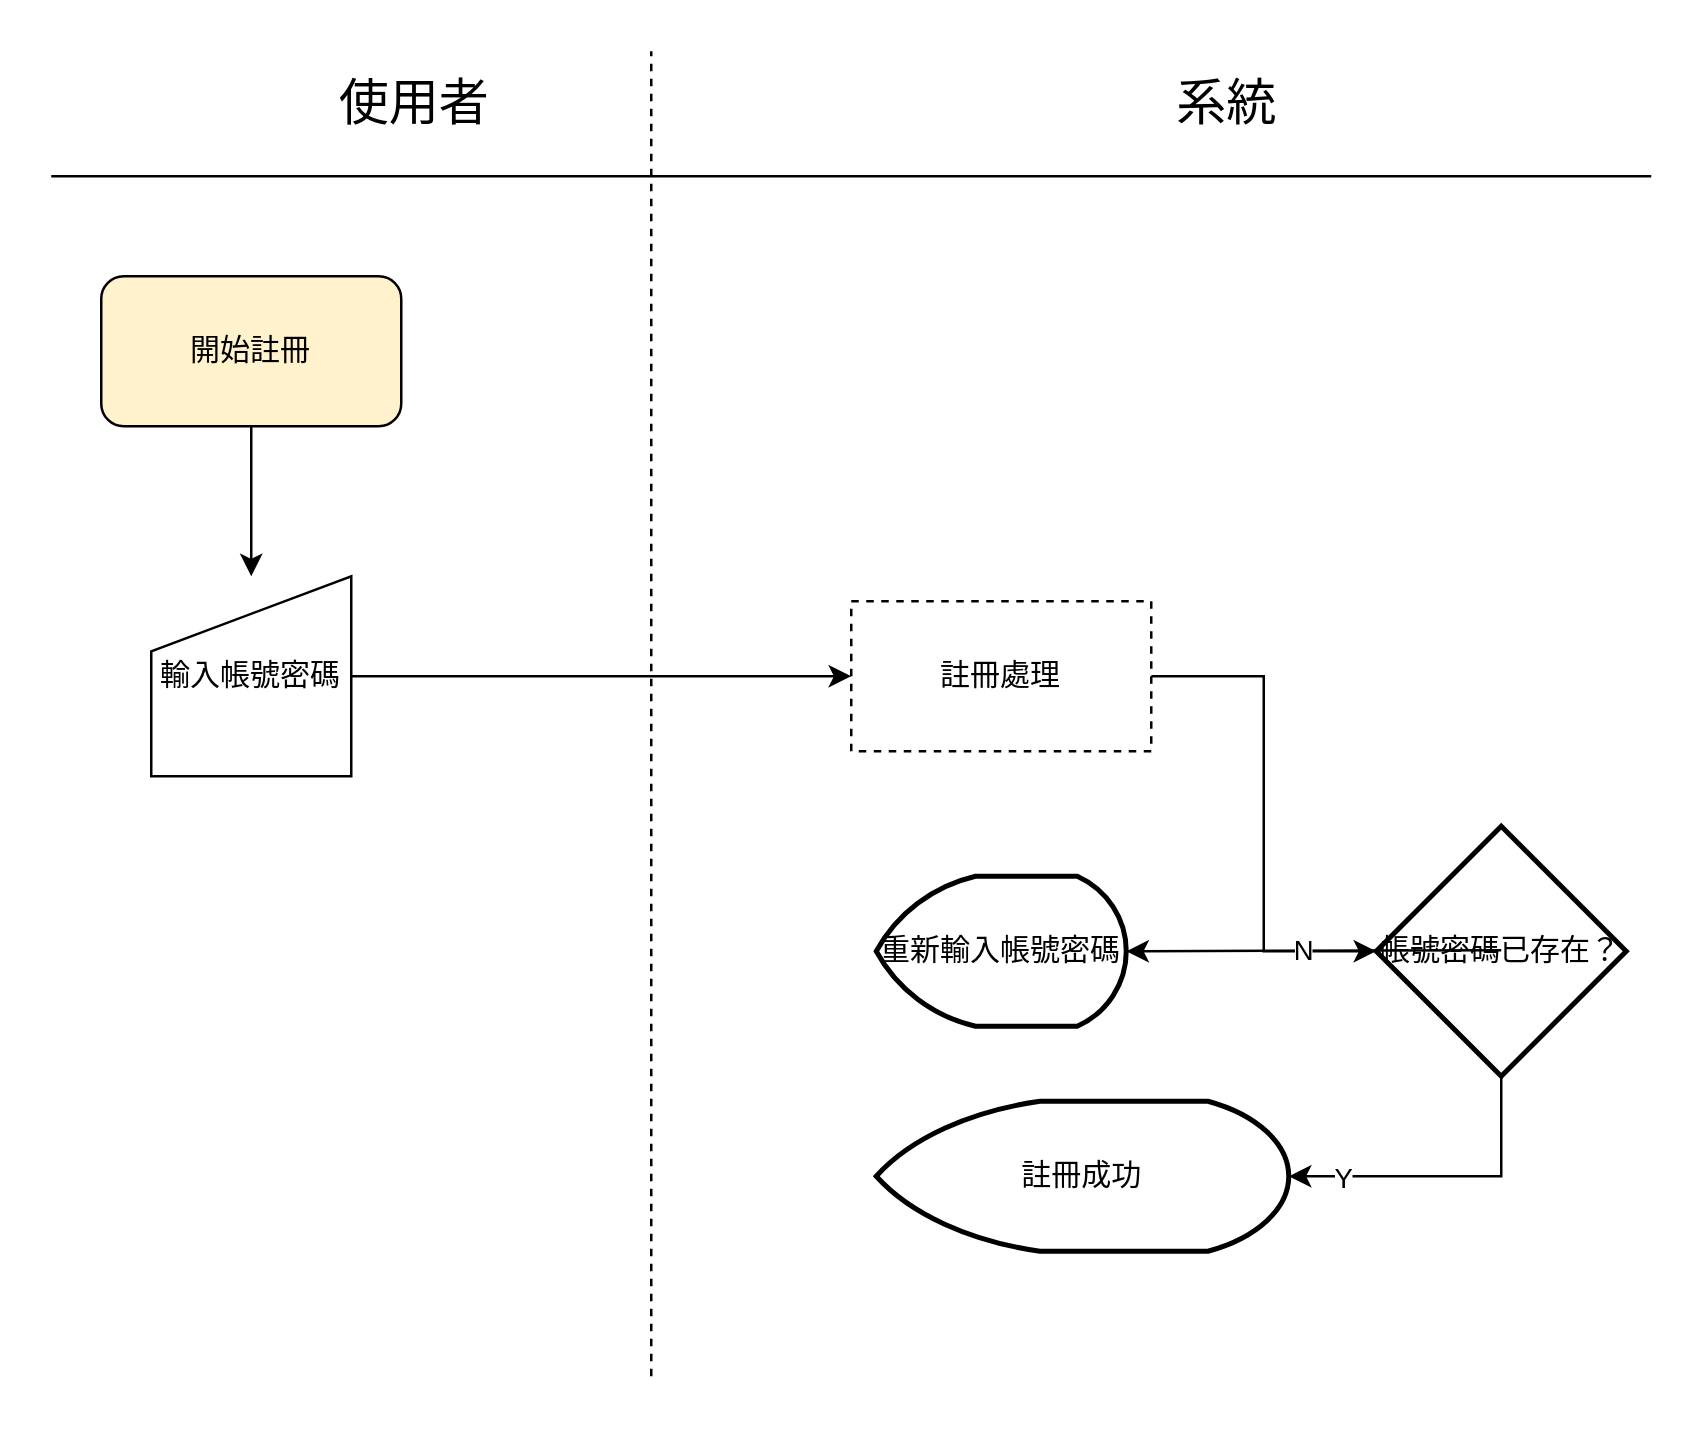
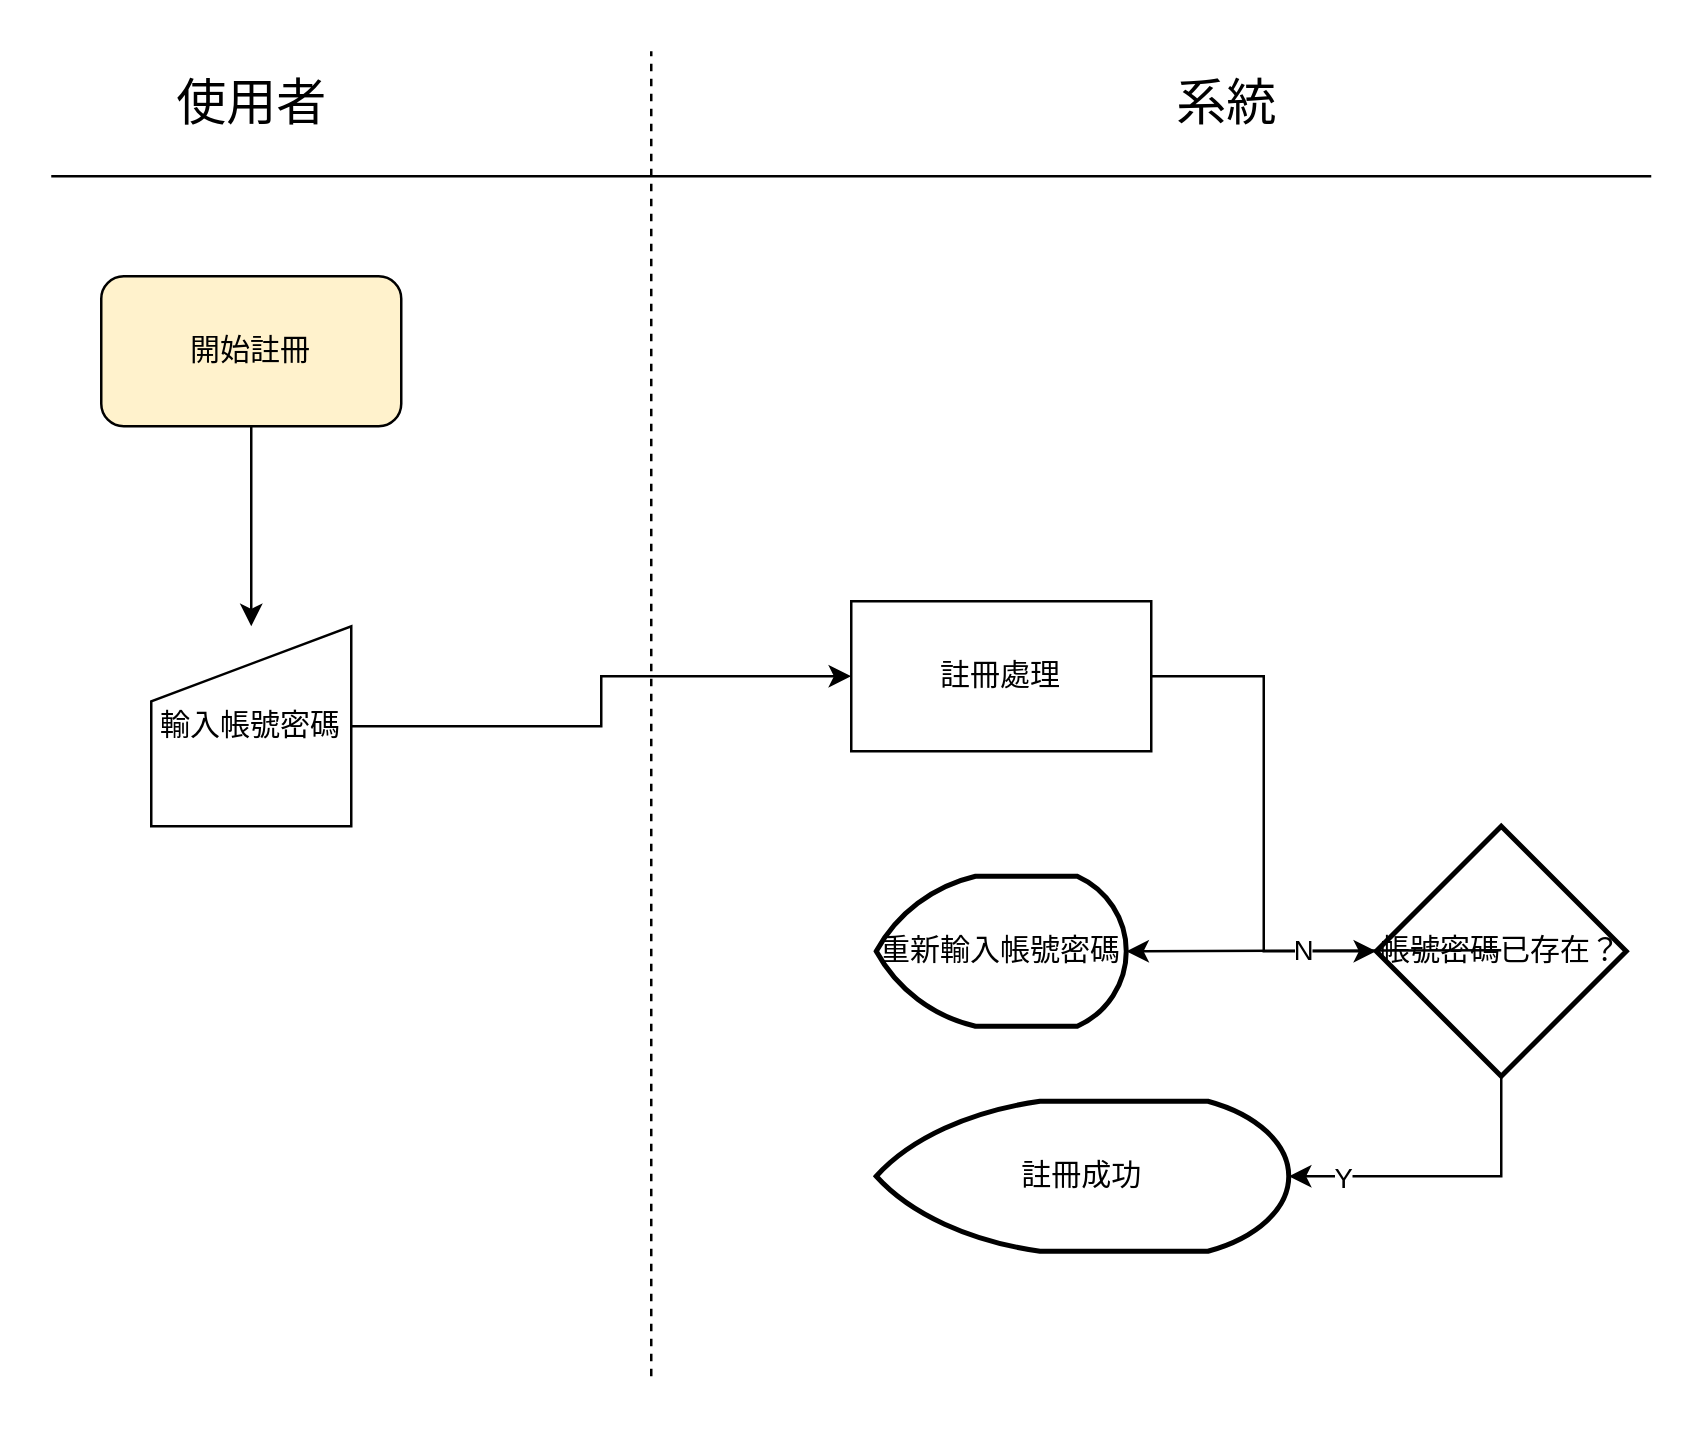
- <mxCell id="2" value="&lt;font style=&quot;font-size: 20px&quot;&gt;使用者&lt;/font&gt;" style="text;html=1;align=center;verticalAlign=middle;resizable=0;points=[];autosize=1;" vertex="1" parent="1"><mxGeometry x="125" y="30" width="80" height="20" as="geometry" /></mxCell>
+ <mxCell id="2" value="&lt;font style=&quot;font-size: 20px&quot;&gt;使用者&lt;/font&gt;" style="text;html=1;align=center;verticalAlign=middle;resizable=0;points=[];autosize=1;" vertex="1" parent="1"><mxGeometry x="60" y="30" width="80" height="20" as="geometry" /></mxCell>
- <mxCell id="8" value="輸入帳號密碼" style="shape=manualInput;whiteSpace=wrap;html=1;" vertex="1" parent="1"><mxGeometry x="60" y="230" width="80" height="80" as="geometry" /></mxCell>
+ <mxCell id="8" value="輸入帳號密碼" style="shape=manualInput;whiteSpace=wrap;html=1;" vertex="1" parent="1"><mxGeometry x="60" y="250" width="80" height="80" as="geometry" /></mxCell>
- <mxCell id="10" value="註冊處理" style="rounded=0;whiteSpace=wrap;html=1;dashed=1;" vertex="1" parent="1"><mxGeometry x="340" y="240" width="120" height="60" as="geometry" /></mxCell>
+ <mxCell id="10" value="註冊處理" style="rounded=0;whiteSpace=wrap;html=1;" vertex="1" parent="1"><mxGeometry x="340" y="240" width="120" height="60" as="geometry" /></mxCell>
